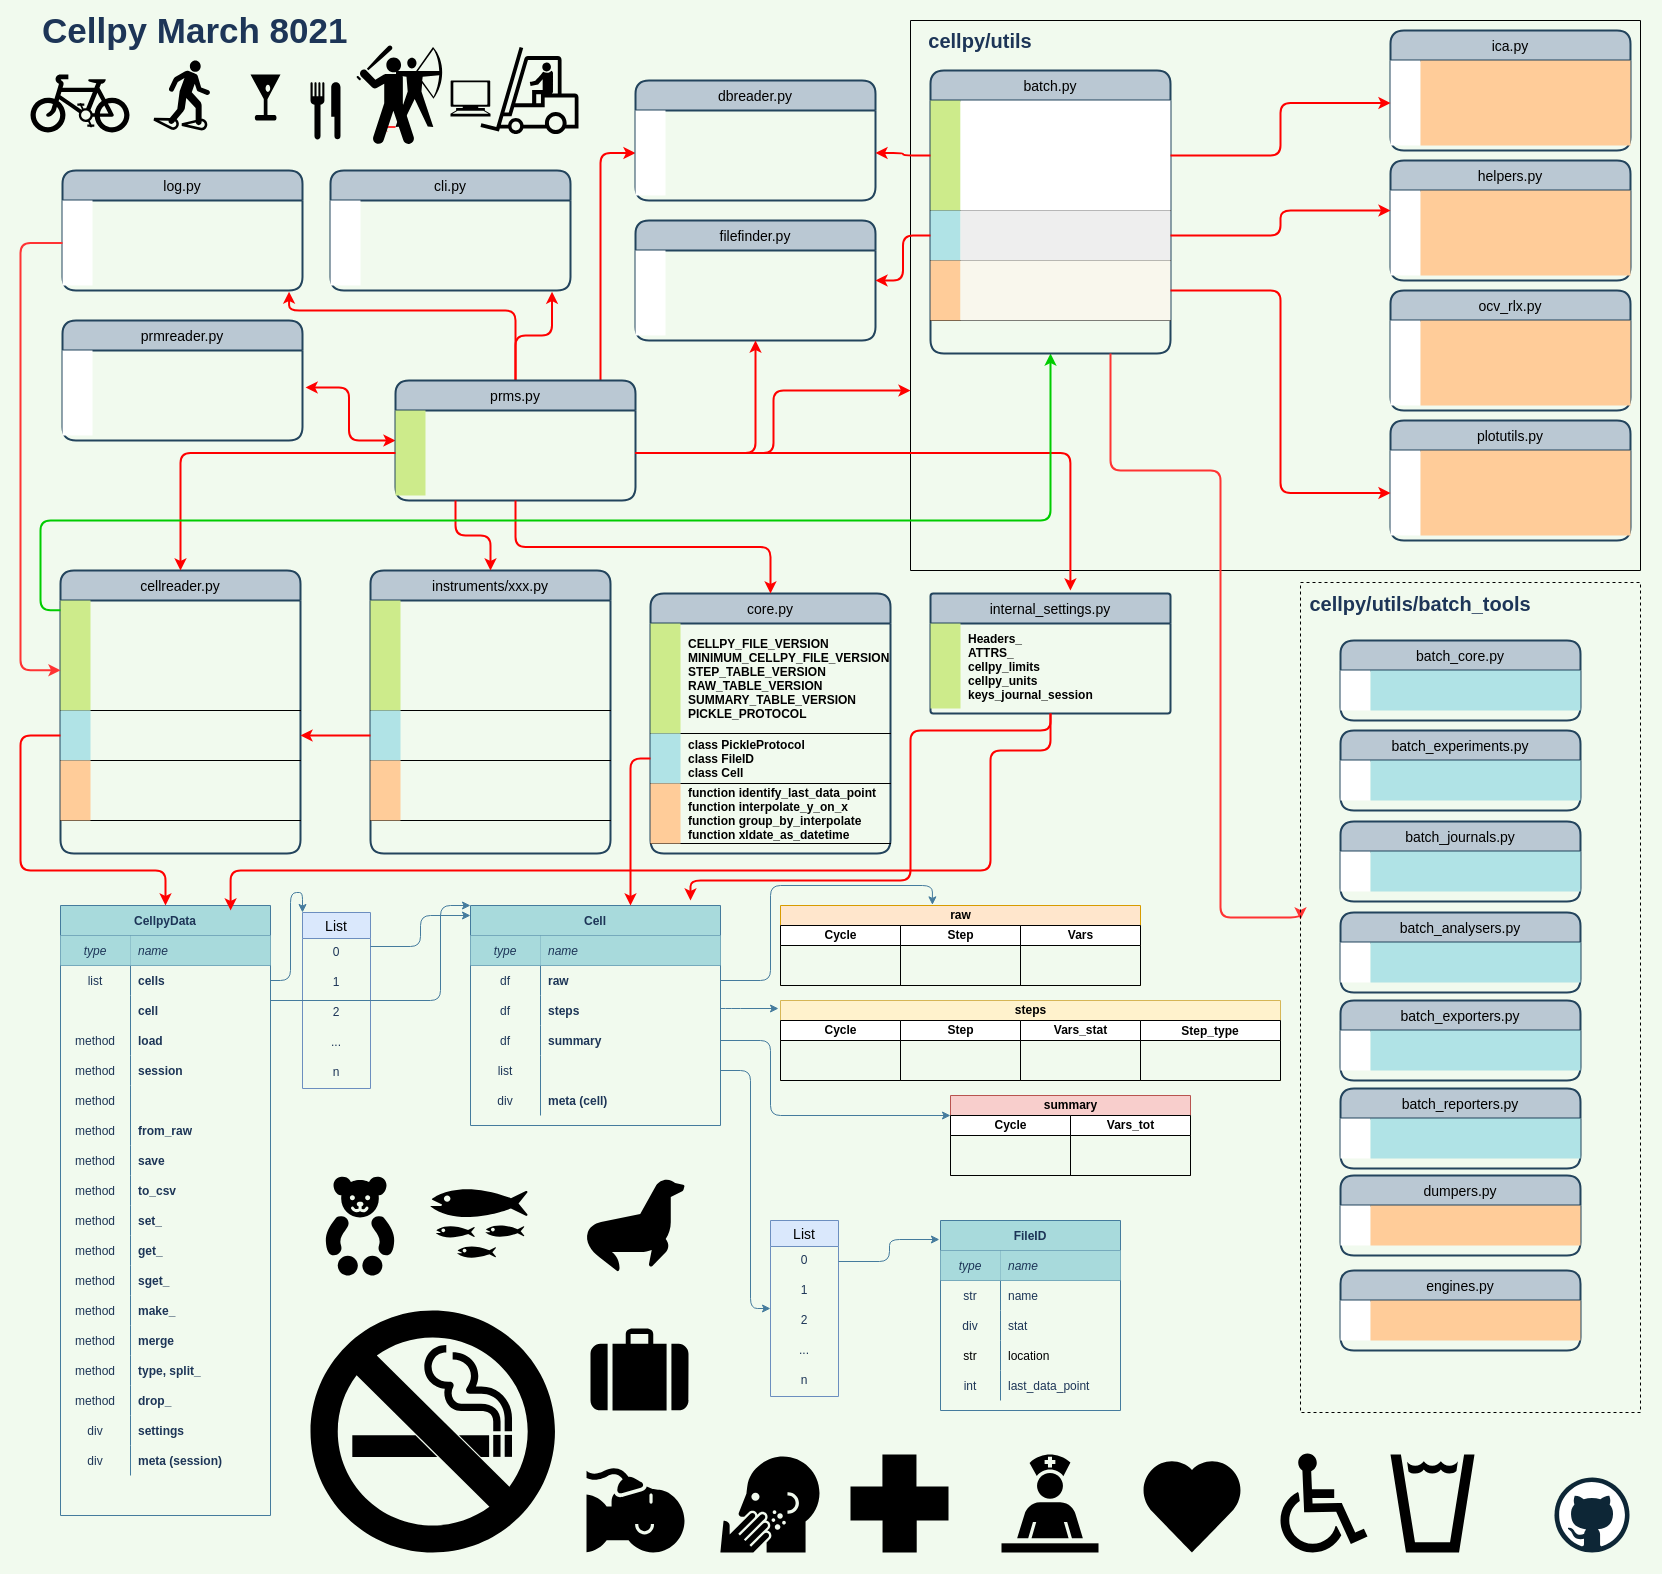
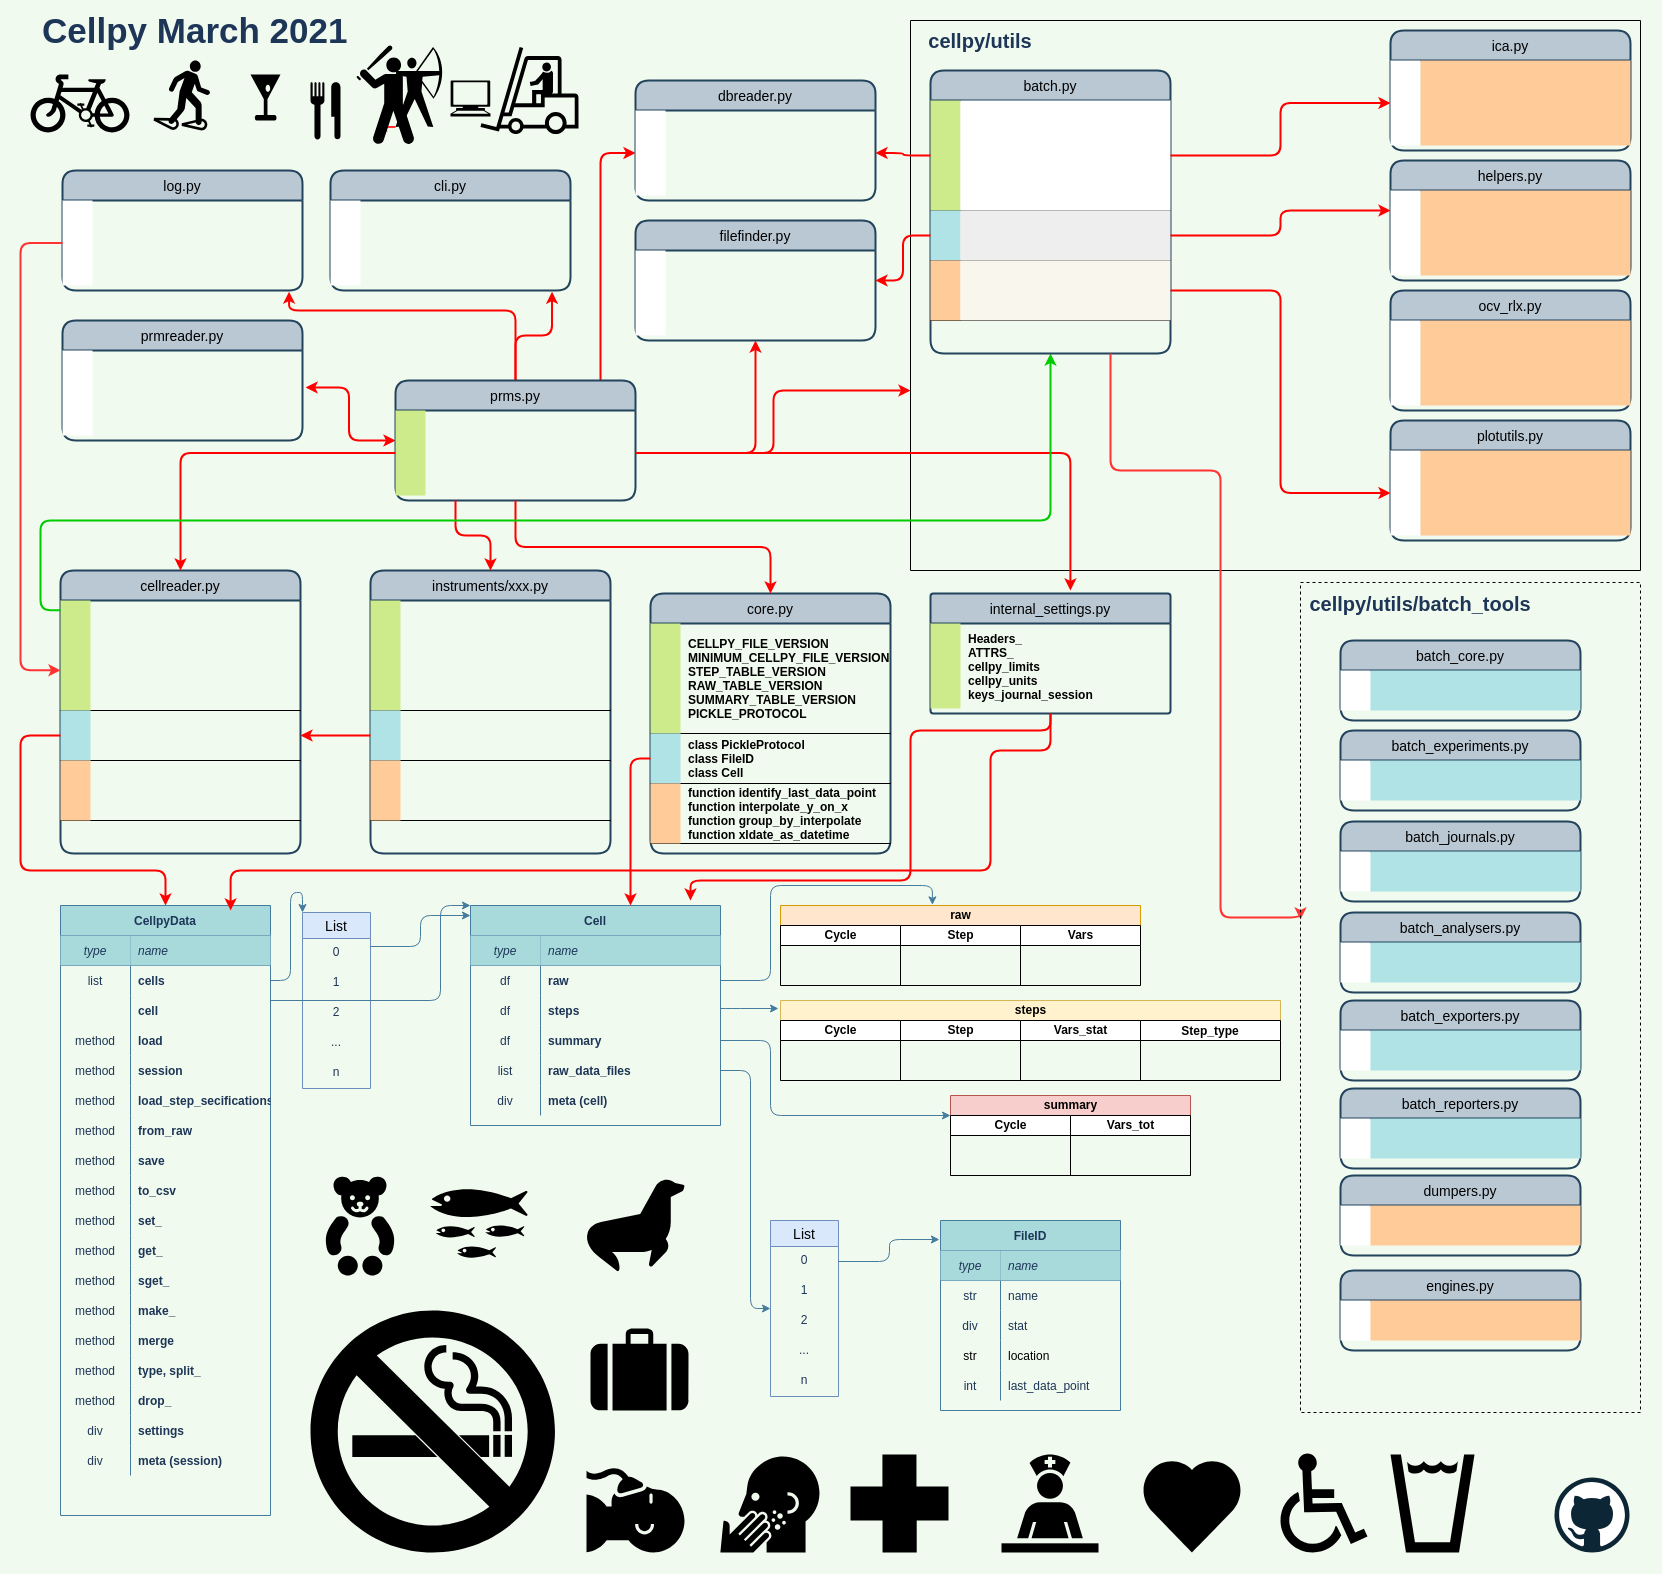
- <mxCell id="249" value="Cellpy March 8021" style="text;html=1;strokeColor=none;fillColor=none;align=left;verticalAlign=middle;whiteSpace=wrap;rounded=0;dashed=1;sketch=0;fontSize=35;fontColor=#1D3557;fontStyle=1;horizontal=1;" vertex="1" parent="1"><mxGeometry x="40" y="20" width="330" height="20" as="geometry" /></mxCell>
+ <mxCell id="249" value="Cellpy March 2021" style="text;html=1;strokeColor=none;fillColor=none;align=left;verticalAlign=middle;whiteSpace=wrap;rounded=0;dashed=1;sketch=0;fontSize=35;fontColor=#1D3557;fontStyle=1;horizontal=1;" vertex="1" parent="1"><mxGeometry x="40" y="20" width="330" height="20" as="geometry" /></mxCell>
+ <mxCell id="73" value="raw_data_files" style="shape=partialRectangle;connectable=0;fillColor=none;top=0;left=0;bottom=0;right=0;align=left;spacingLeft=6;fontStyle=1;overflow=hidden;strokeColor=#457B9D;fontColor=#1D3557;" vertex="1" parent="71"><mxGeometry x="70" width="180" height="30" as="geometry" /></mxCell>
+ <mxCell id="20" value="load_step_secifications" style="shape=partialRectangle;connectable=0;fillColor=none;top=0;left=0;bottom=0;right=0;align=left;spacingLeft=6;fontStyle=1;overflow=hidden;strokeColor=#457B9D;fontColor=#1D3557;" vertex="1" parent="18"><mxGeometry x="70" width="140" height="30" as="geometry" /></mxCell>
